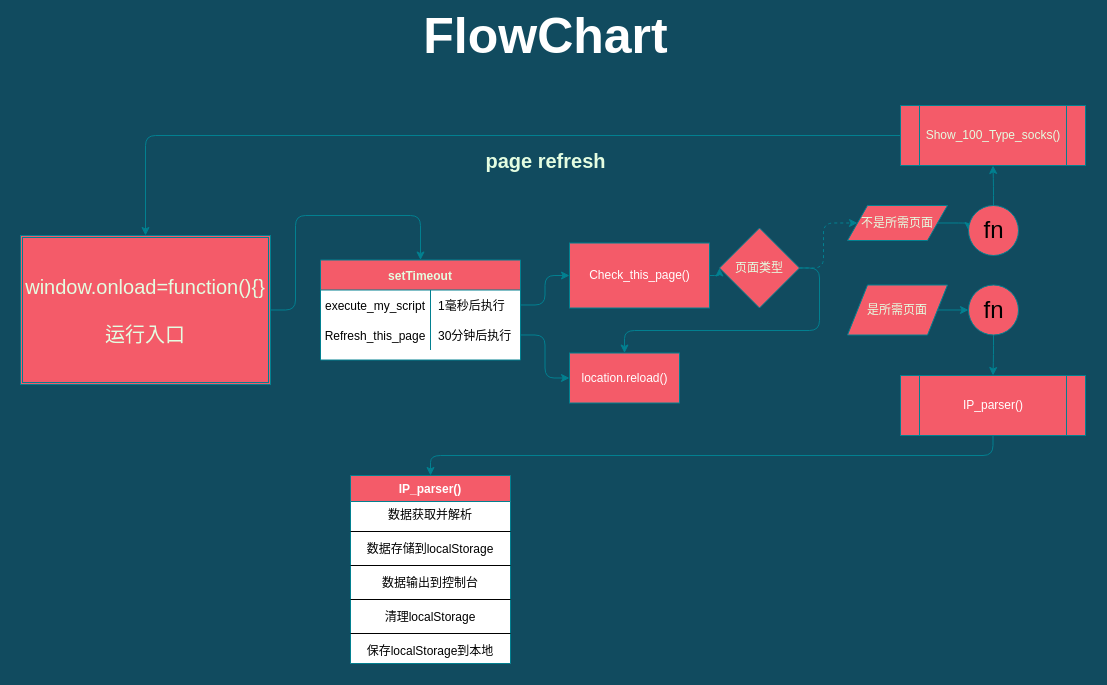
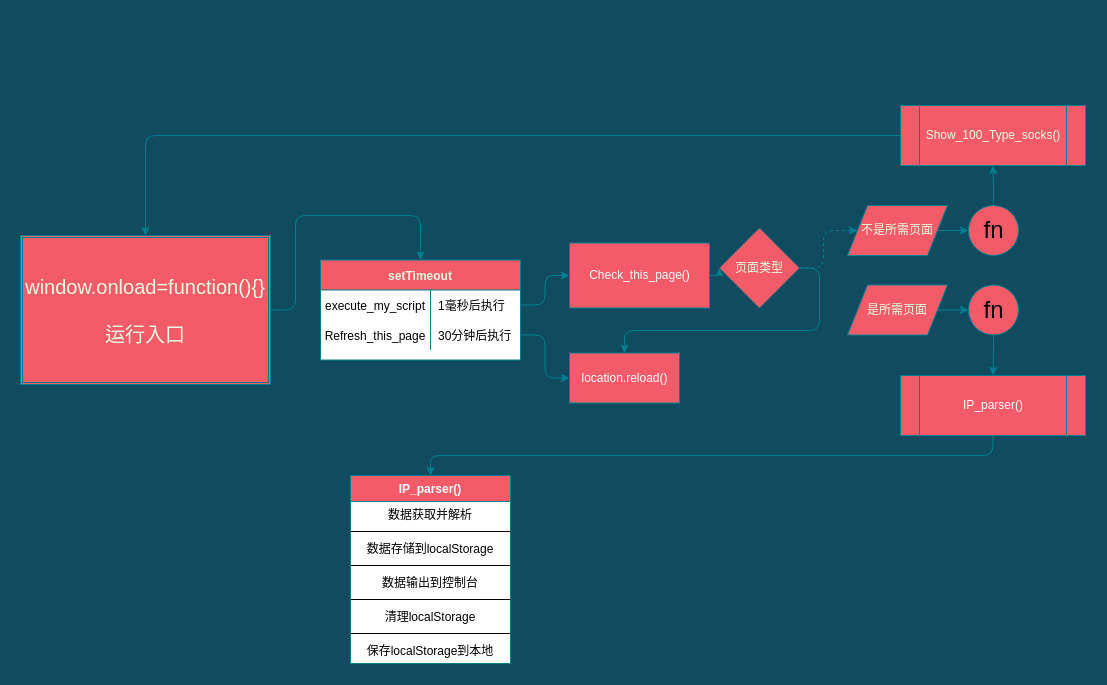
- <mxCell id="42" value="&lt;font size=&quot;1&quot; color=&quot;#ffffff&quot;&gt;&lt;b style=&quot;font-size: 50px&quot;&gt;FlowChart&lt;/b&gt;&lt;/font&gt;" style="text;html=1;align=center;verticalAlign=middle;resizable=0;points=[];autosize=1;" vertex="1" parent="1"><mxGeometry x="415" y="20" width="260" height="30" as="geometry" /></mxCell>
- <mxCell id="20" value="page refresh" style="text;html=1;align=center;verticalAlign=middle;resizable=0;points=[];autosize=1;fontColor=#E4FDE1;fontStyle=1;fontSize=20;" parent="1" vertex="1"><mxGeometry x="475" y="145" width="140" height="30" as="geometry" /></mxCell>
- <mxCell id="11" value="不是所需页面" style="shape=parallelogram;perimeter=parallelogramPerimeter;whiteSpace=wrap;html=1;dashed=0;rounded=0;sketch=0;strokeColor=#028090;fillColor=#F45B69;fontColor=#E4FDE1;" parent="1" vertex="1"><mxGeometry x="847" y="205" width="100" height="35" as="geometry" /></mxCell>
+ <mxCell id="11" value="不是所需页面" style="shape=parallelogram;perimeter=parallelogramPerimeter;whiteSpace=wrap;html=1;dashed=0;rounded=0;sketch=0;strokeColor=#028090;fillColor=#F45B69;fontColor=#E4FDE1;" parent="1" vertex="1"><mxGeometry x="847" y="205" width="100" height="50" as="geometry" /></mxCell>
- <mxCell id="9" value="页面类型" style="rhombus;whiteSpace=wrap;html=1;rounded=0;sketch=0;strokeColor=#028090;fillColor=#F45B69;fontColor=#E4FDE1;" parent="1" vertex="1"><mxGeometry x="719" y="227.51" width="80" height="80" as="geometry" /></mxCell>
+ <mxCell id="9" value="页面类型" style="rhombus;whiteSpace=wrap;html=1;rounded=0;sketch=0;strokeColor=#028090;fillColor=#F45B69;fontColor=#E4FDE1;dashed=1;" parent="1" vertex="1"><mxGeometry x="719" y="227.51" width="80" height="80" as="geometry" /></mxCell>
